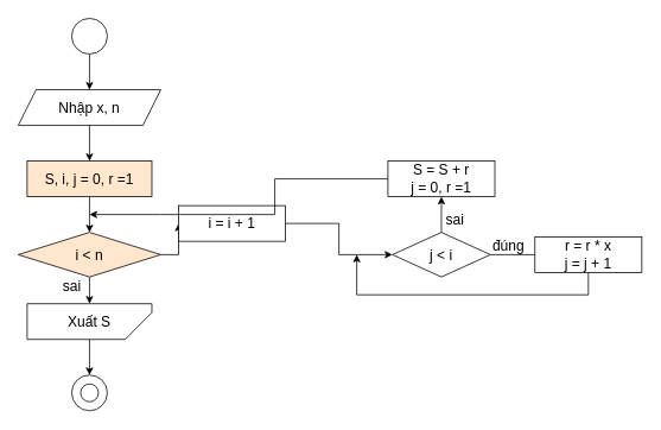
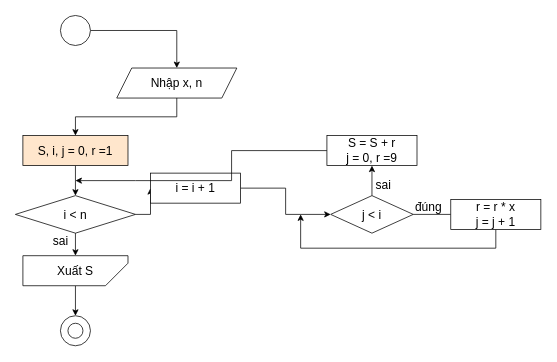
- <mxCell id="5" value="Nhập x, n" style="shape=parallelogram;perimeter=parallelogramPerimeter;whiteSpace=wrap;html=1;fixedSize=1;fontSize=16;" parent="1" vertex="1"><mxGeometry x="20" y="100" width="160" height="40" as="geometry" /></mxCell>
+ <mxCell id="5" value="Nhập x, n" style="shape=parallelogram;perimeter=parallelogramPerimeter;whiteSpace=wrap;html=1;fixedSize=1;fontSize=16;" parent="1" vertex="1"><mxGeometry x="155" y="90" width="160" height="40" as="geometry" /></mxCell>
- <mxCell id="25" value="S = S + r&lt;br&gt;j = 0, r =1" style="whiteSpace=wrap;html=1;fontSize=16;" parent="1" vertex="1"><mxGeometry x="435" y="180" width="120" height="40" as="geometry" /></mxCell>
+ <mxCell id="25" value="S = S + r&lt;br&gt;j = 0, r =9" style="whiteSpace=wrap;html=1;fontSize=16;" parent="1" vertex="1"><mxGeometry x="435" y="180" width="120" height="40" as="geometry" /></mxCell>
- <mxCell id="9" value="i &amp;lt; n" style="rhombus;whiteSpace=wrap;html=1;fontSize=16;fillColor=#ffe6cc;" parent="1" vertex="1"><mxGeometry x="20" y="260" width="160" height="50" as="geometry" /></mxCell>
+ <mxCell id="9" value="i &amp;lt; n" style="rhombus;whiteSpace=wrap;html=1;fontSize=16;" parent="1" vertex="1"><mxGeometry x="20" y="260" width="160" height="50" as="geometry" /></mxCell>
